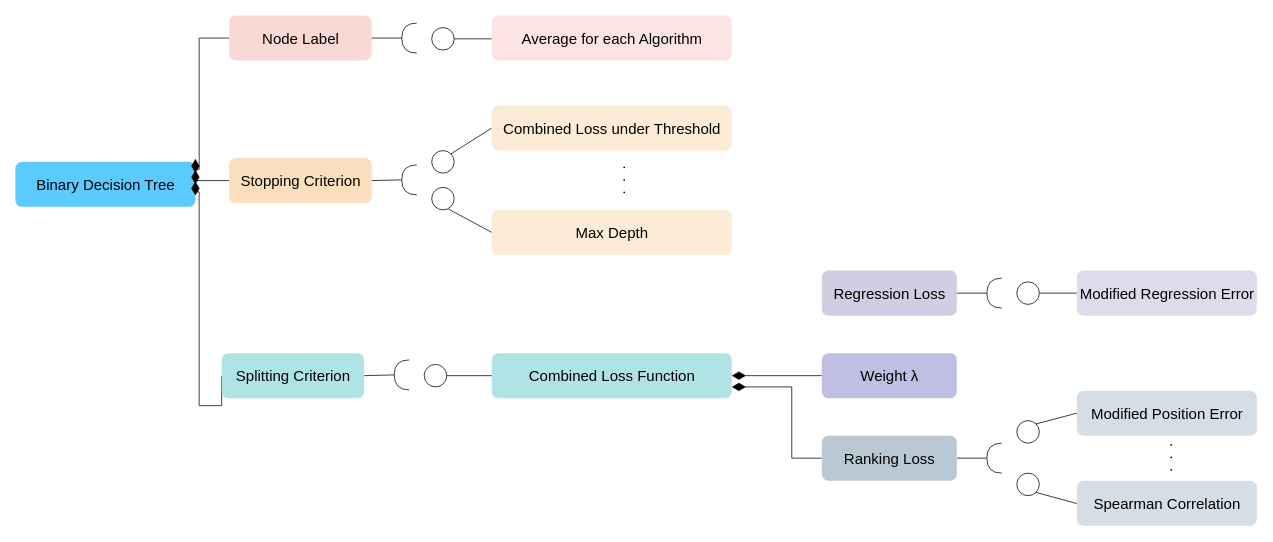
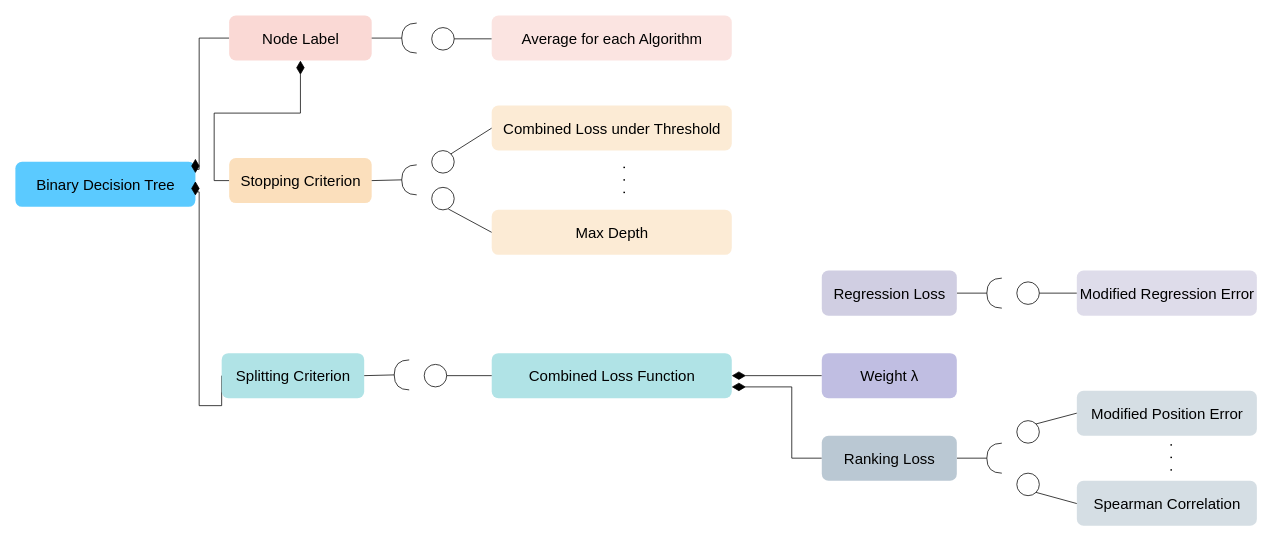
- <mxCell id="4" style="edgeStyle=orthogonalEdgeStyle;rounded=0;orthogonalLoop=1;jettySize=auto;html=1;entryX=1;entryY=0.5;entryDx=0;entryDy=0;endArrow=diamondThin;endFill=1;endSize=16;strokeColor=default;exitX=0;exitY=0.5;exitDx=0;exitDy=0;fontSize=20;fontStyle=0" parent="1" source="10" target="2" edge="1"><mxGeometry relative="1" as="geometry"><mxPoint x="455" y="240" as="sourcePoint" /></mxGeometry></mxCell>
+ <mxCell id="4" style="edgeStyle=orthogonalEdgeStyle;rounded=0;orthogonalLoop=1;jettySize=auto;html=1;endArrow=diamondThin;endFill=1;endSize=16;strokeColor=default;exitX=0;exitY=0.5;exitDx=0;exitDy=0;fontSize=20;fontStyle=0;" parent="1" source="10" target="6" edge="1"><mxGeometry relative="1" as="geometry"><mxPoint x="455" y="240" as="sourcePoint" /></mxGeometry></mxCell>
